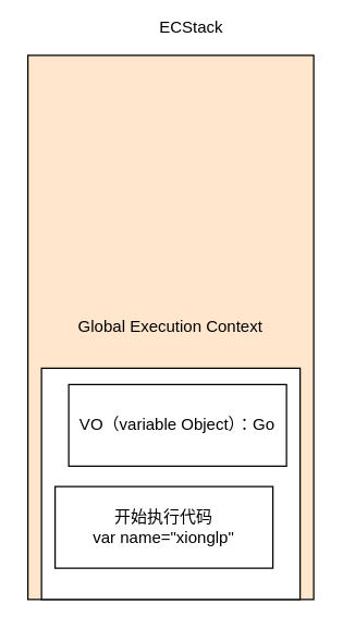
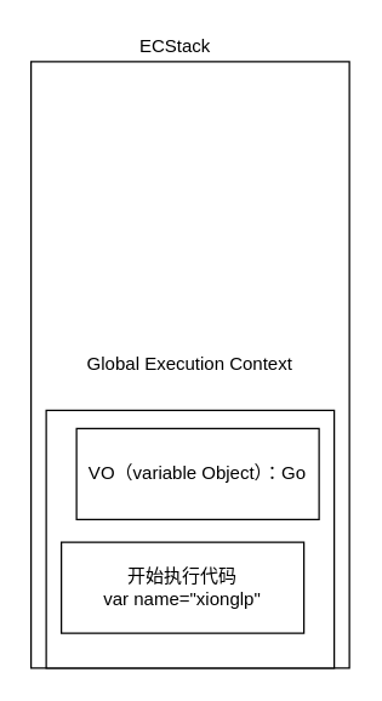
- <mxCell id="3" value="ECStack" style="text;html=1;resizable=0;points=[];autosize=1;align=left;verticalAlign=top;spacingTop=-4;" parent="1" vertex="1"><mxGeometry x="115" y="10" width="60" height="20" as="geometry" /></mxCell>
+ <mxCell id="3" value="ECStack" style="text;html=1;resizable=0;points=[];autosize=1;align=left;verticalAlign=top;spacingTop=-4;" parent="1" vertex="1"><mxGeometry x="90" y="20" width="60" height="20" as="geometry" /></mxCell>
- <mxCell id="2" value="Global Execution Context" style="rounded=0;whiteSpace=wrap;html=1;rotation=0;fillColor=#ffe6cc;" parent="1" vertex="1"><mxGeometry x="20" y="40" width="210" height="400" as="geometry" /></mxCell>
+ <mxCell id="2" value="Global Execution Context" style="rounded=0;whiteSpace=wrap;html=1;rotation=0;" parent="1" vertex="1"><mxGeometry x="20" y="40" width="210" height="400" as="geometry" /></mxCell>
